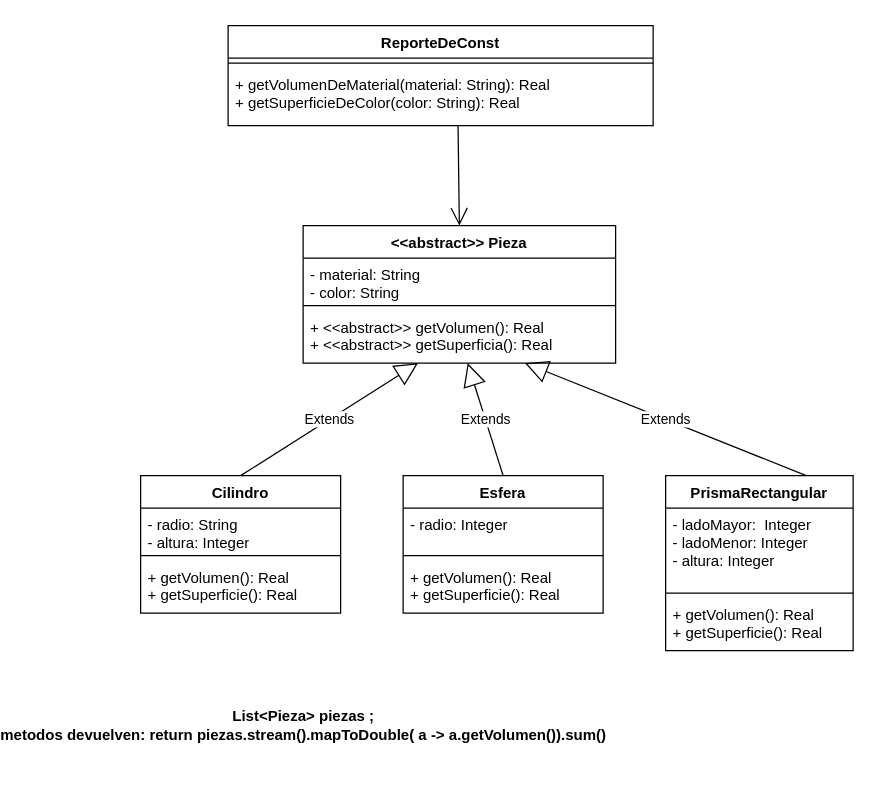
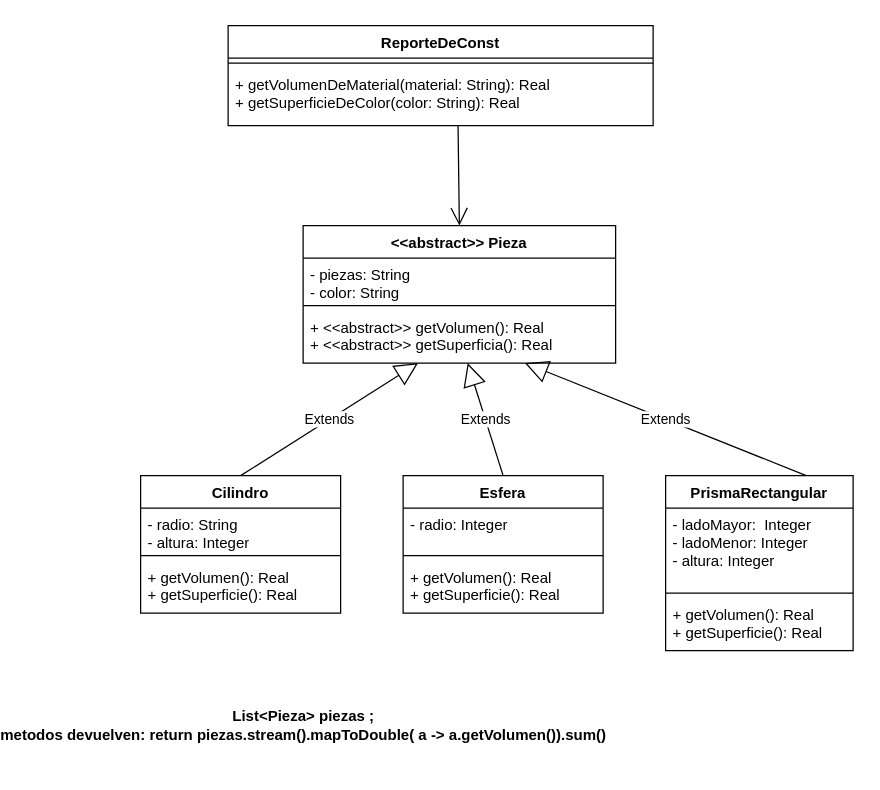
- <mxCell id="19" value="- material: String&lt;br&gt;- color: String" style="text;strokeColor=none;fillColor=none;align=left;verticalAlign=top;spacingLeft=4;spacingRight=4;overflow=hidden;rotatable=0;points=[[0,0.5],[1,0.5]];portConstraint=eastwest;whiteSpace=wrap;html=1;" parent="18" vertex="1"><mxGeometry y="26" width="250" height="34" as="geometry" /></mxCell>
+ <mxCell id="19" value="- piezas: String&lt;br&gt;- color: String" style="text;strokeColor=none;fillColor=none;align=left;verticalAlign=top;spacingLeft=4;spacingRight=4;overflow=hidden;rotatable=0;points=[[0,0.5],[1,0.5]];portConstraint=eastwest;whiteSpace=wrap;html=1;" parent="18" vertex="1"><mxGeometry y="26" width="250" height="34" as="geometry" /></mxCell>
